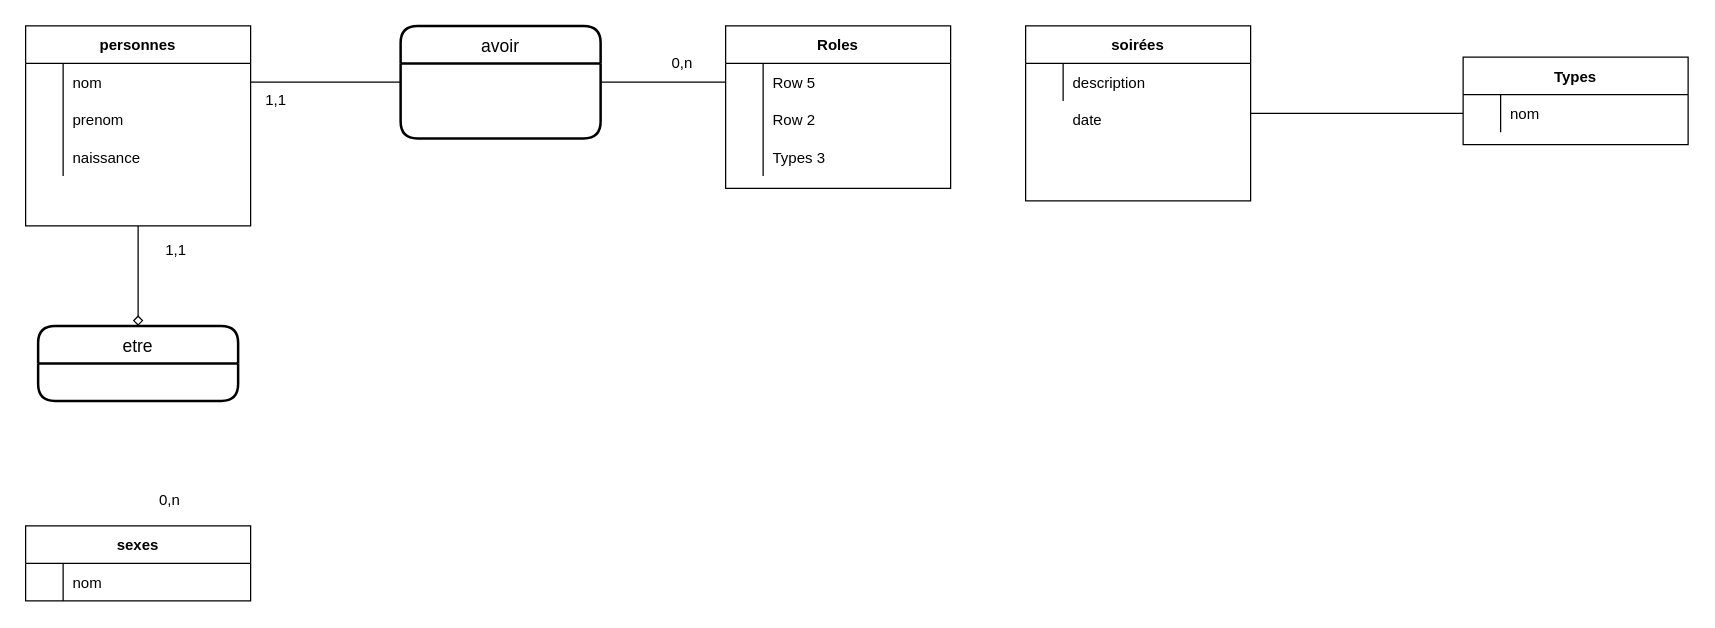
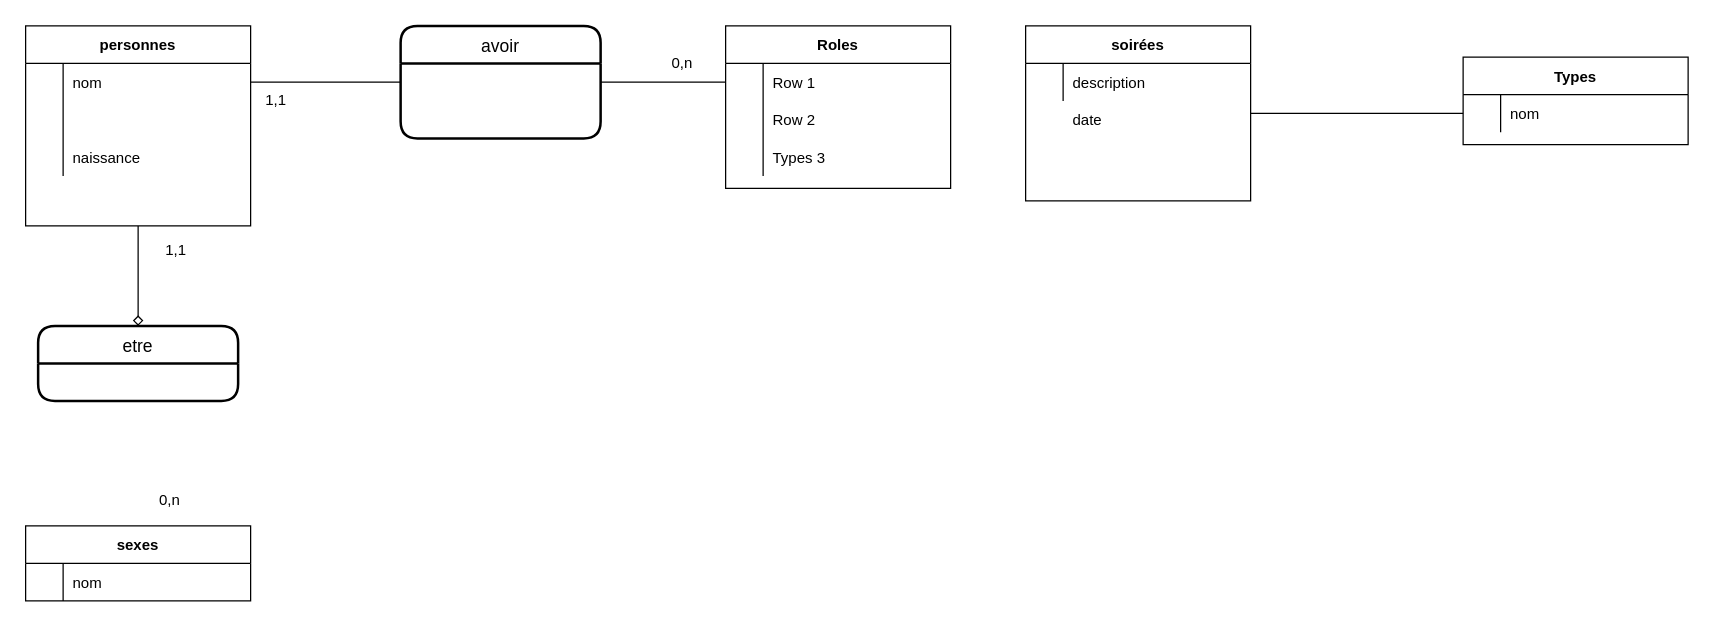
- <mxCell id="16" value="Row 5" style="shape=partialRectangle;connectable=0;fillColor=none;top=0;left=0;bottom=0;right=0;align=left;spacingLeft=6;overflow=hidden;" vertex="1" parent="14"><mxGeometry x="30" width="150" height="30" as="geometry"><mxRectangle width="150" height="30" as="alternateBounds" /></mxGeometry></mxCell>
+ <mxCell id="16" value="Row 1" style="shape=partialRectangle;connectable=0;fillColor=none;top=0;left=0;bottom=0;right=0;align=left;spacingLeft=6;overflow=hidden;" vertex="1" parent="14"><mxGeometry x="30" width="150" height="30" as="geometry"><mxRectangle width="150" height="30" as="alternateBounds" /></mxGeometry></mxCell>
- <mxCell id="9" value="prenom" style="shape=partialRectangle;connectable=0;fillColor=none;top=0;left=0;bottom=0;right=0;align=left;spacingLeft=6;overflow=hidden;" vertex="1" parent="7"><mxGeometry x="30" width="150" height="30" as="geometry"><mxRectangle width="150" height="30" as="alternateBounds" /></mxGeometry></mxCell>
